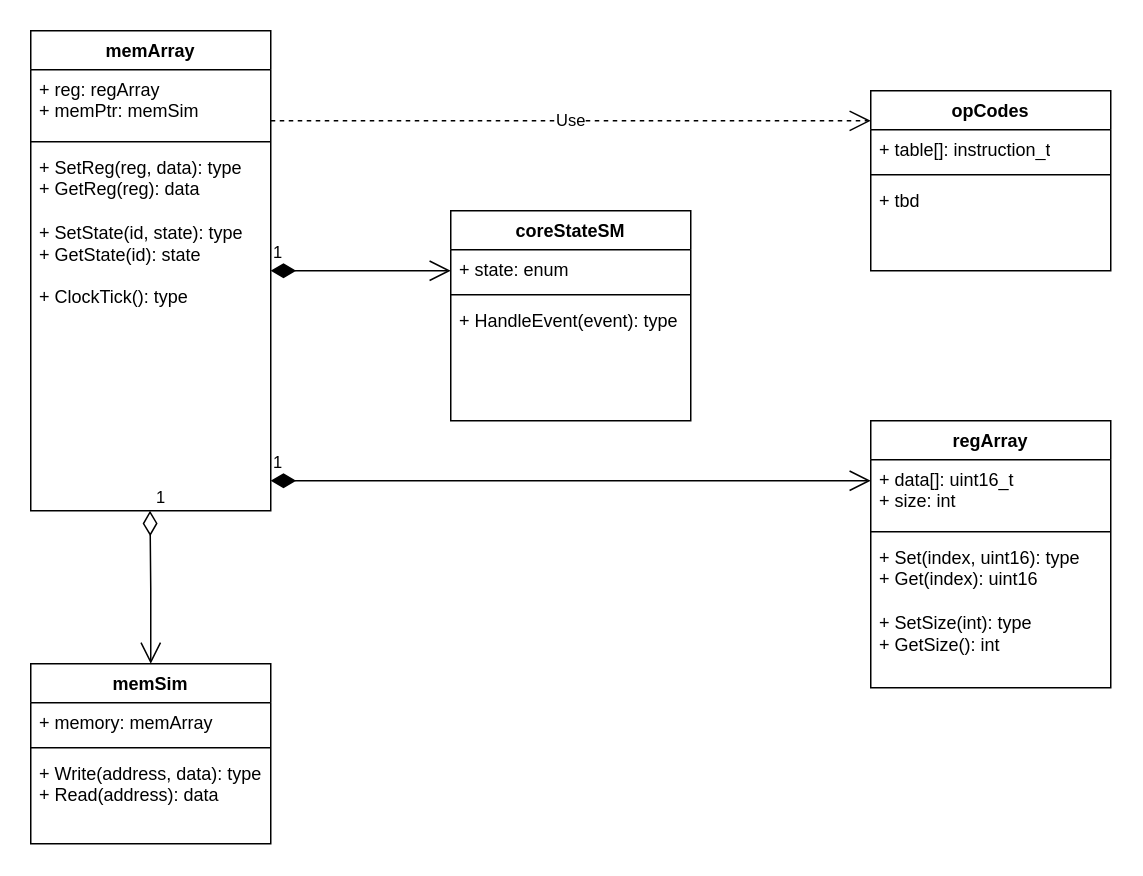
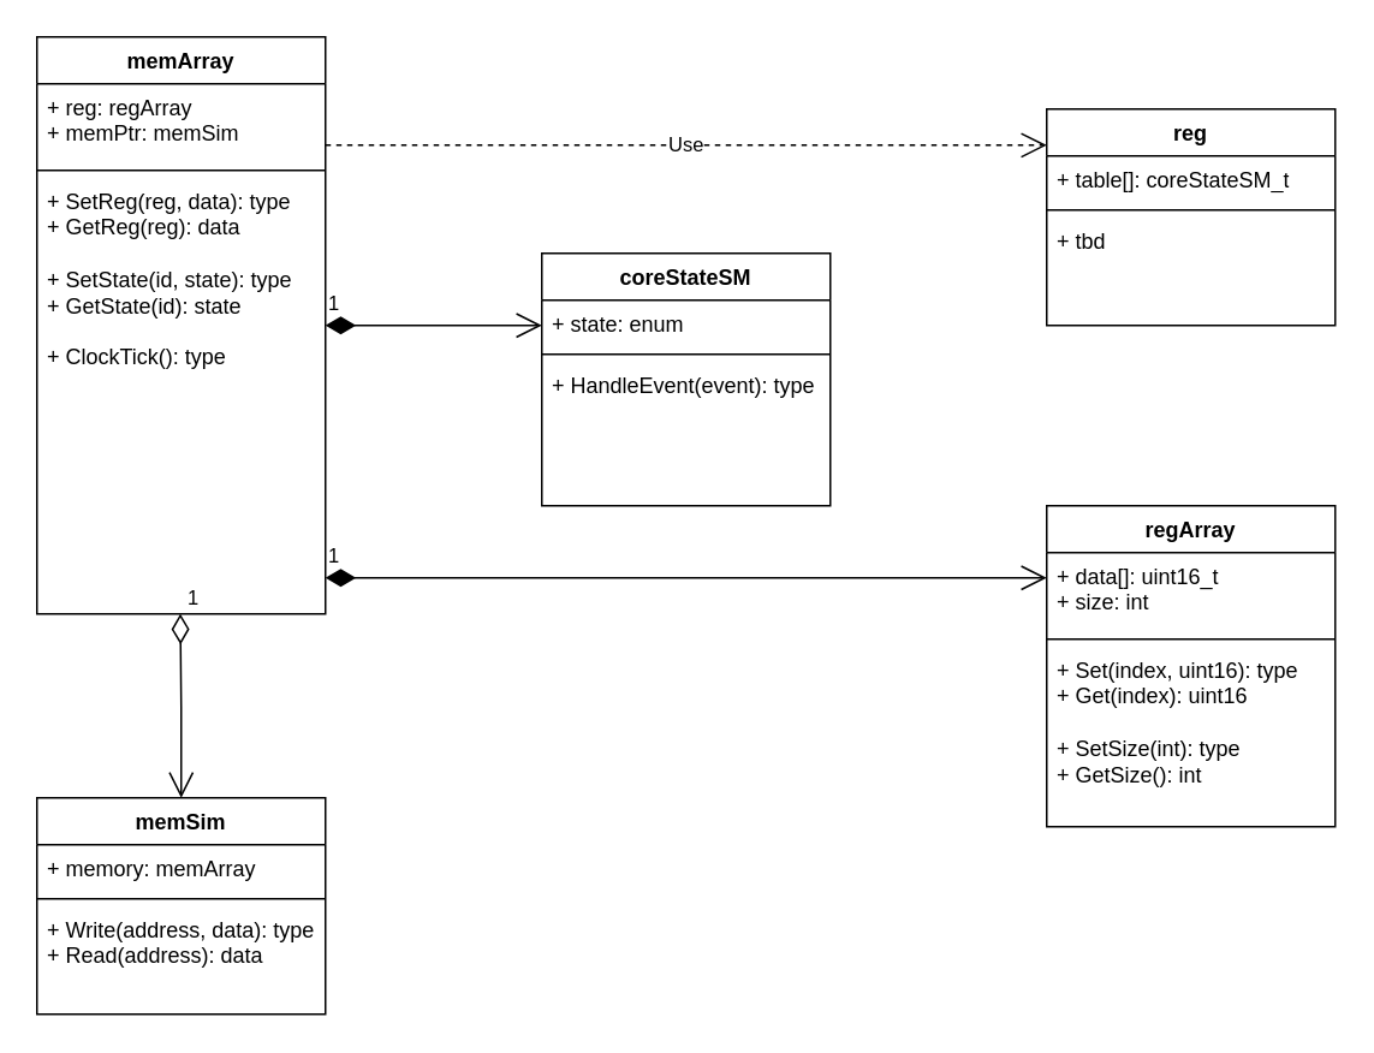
- <mxCell id="21" value="opCodes" style="swimlane;fontStyle=1;align=center;verticalAlign=top;childLayout=stackLayout;horizontal=1;startSize=26;horizontalStack=0;resizeParent=1;resizeParentMax=0;resizeLast=0;collapsible=1;marginBottom=0;whiteSpace=wrap;html=1;" vertex="1" parent="1"><mxGeometry x="580" y="60" width="160" height="120" as="geometry" /></mxCell>
+ <mxCell id="21" value="reg" style="swimlane;fontStyle=1;align=center;verticalAlign=top;childLayout=stackLayout;horizontal=1;startSize=26;horizontalStack=0;resizeParent=1;resizeParentMax=0;resizeLast=0;collapsible=1;marginBottom=0;whiteSpace=wrap;html=1;" vertex="1" parent="1"><mxGeometry x="580" y="60" width="160" height="120" as="geometry" /></mxCell>
- <mxCell id="22" value="+ table[]: instruction_t" style="text;strokeColor=none;fillColor=none;align=left;verticalAlign=top;spacingLeft=4;spacingRight=4;overflow=hidden;rotatable=0;points=[[0,0.5],[1,0.5]];portConstraint=eastwest;whiteSpace=wrap;html=1;" vertex="1" parent="21"><mxGeometry y="26" width="160" height="26" as="geometry" /></mxCell>
+ <mxCell id="22" value="+ table[]: coreStateSM_t" style="text;strokeColor=none;fillColor=none;align=left;verticalAlign=top;spacingLeft=4;spacingRight=4;overflow=hidden;rotatable=0;points=[[0,0.5],[1,0.5]];portConstraint=eastwest;whiteSpace=wrap;html=1;" vertex="1" parent="21"><mxGeometry y="26" width="160" height="26" as="geometry" /></mxCell>
